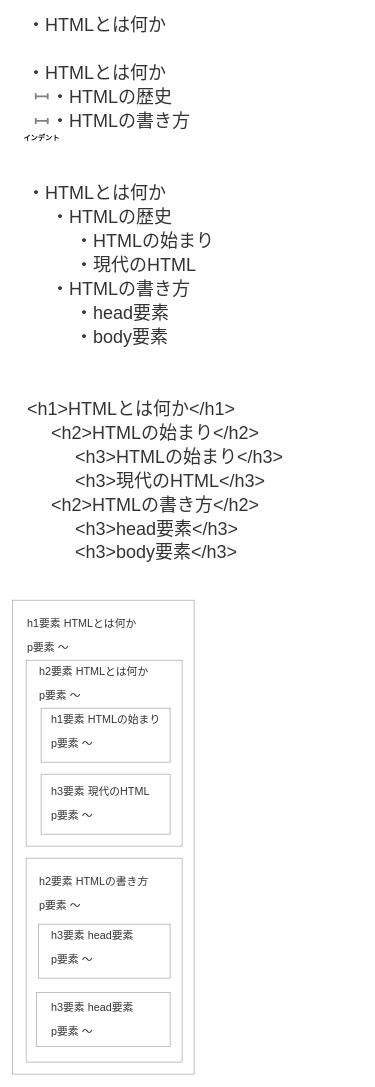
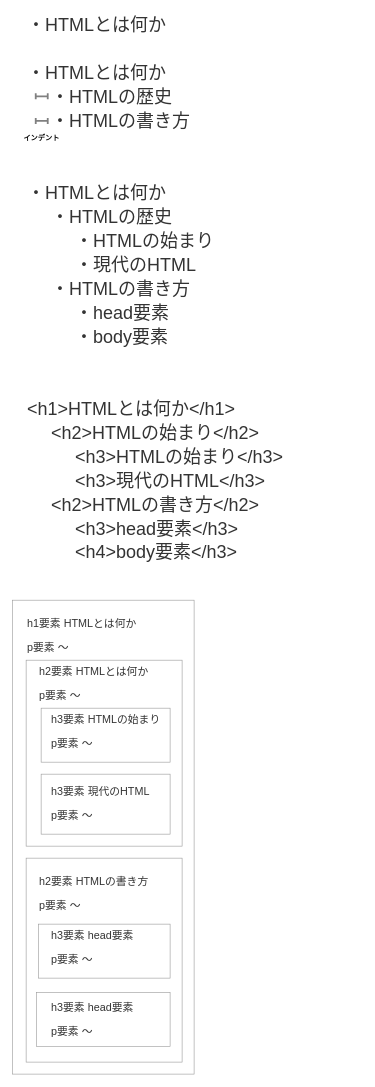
- <mxCell id="25" value="&amp;lt;h3&amp;gt;body要素&amp;lt;/h3&amp;gt;" style="text;html=1;strokeColor=none;fillColor=none;align=left;verticalAlign=middle;whiteSpace=wrap;rounded=0;fontSize=30;fontColor=#333333;" parent="1" vertex="1"><mxGeometry x="123" y="900" width="370" height="40" as="geometry" /></mxCell>
+ <mxCell id="25" value="&amp;lt;h4&amp;gt;body要素&amp;lt;/h3&amp;gt;" style="text;html=1;strokeColor=none;fillColor=none;align=left;verticalAlign=middle;whiteSpace=wrap;rounded=0;fontSize=30;fontColor=#333333;" parent="1" vertex="1"><mxGeometry x="123" y="900" width="370" height="40" as="geometry" /></mxCell>
- <mxCell id="29" value="h1要素 HTMLの始まり" style="text;html=1;strokeColor=none;fillColor=none;align=left;verticalAlign=middle;whiteSpace=wrap;rounded=0;fontSize=18;fontColor=#333333;" parent="1" vertex="1"><mxGeometry x="83" y="1180" width="210" height="40" as="geometry" /></mxCell>
+ <mxCell id="29" value="h3要素 HTMLの始まり" style="text;html=1;strokeColor=none;fillColor=none;align=left;verticalAlign=middle;whiteSpace=wrap;rounded=0;fontSize=18;fontColor=#333333;" parent="1" vertex="1"><mxGeometry x="83" y="1180" width="210" height="40" as="geometry" /></mxCell>
